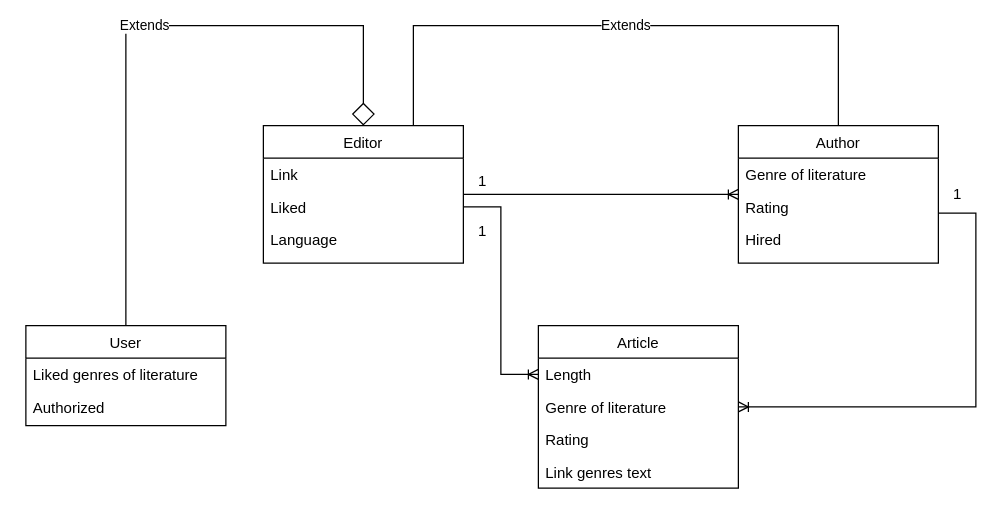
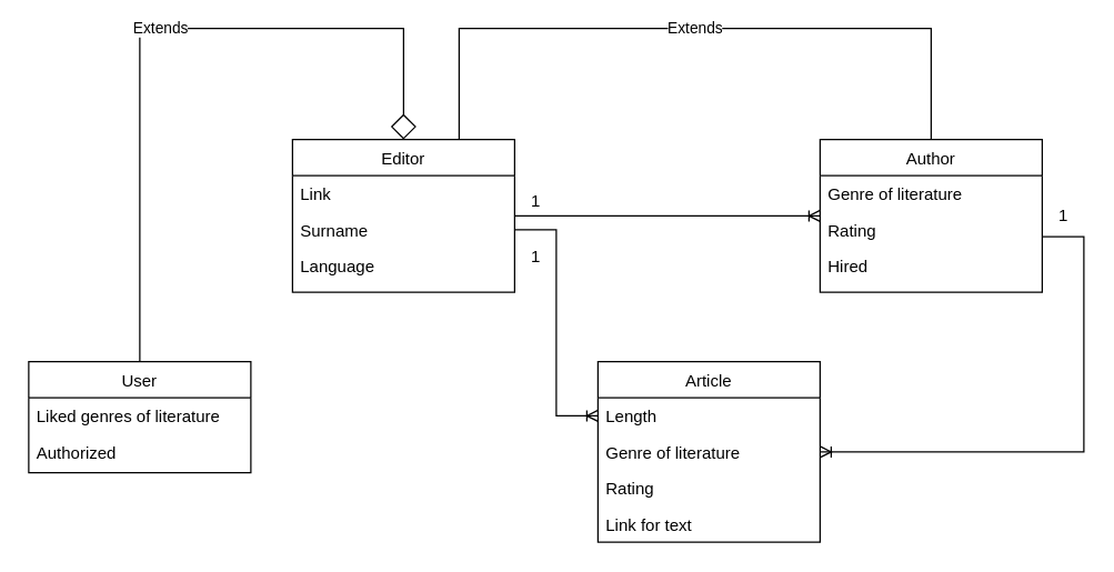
- <mxCell id="4" value="Liked" style="text;align=left;verticalAlign=top;spacingLeft=4;spacingRight=4;overflow=hidden;rotatable=0;points=[[0,0.5],[1,0.5]];portConstraint=eastwest;rounded=0;shadow=0;html=0;" parent="2" vertex="1"><mxGeometry y="52" width="160" height="26" as="geometry" /></mxCell>
+ <mxCell id="4" value="Surname" style="text;align=left;verticalAlign=top;spacingLeft=4;spacingRight=4;overflow=hidden;rotatable=0;points=[[0,0.5],[1,0.5]];portConstraint=eastwest;rounded=0;shadow=0;html=0;" parent="2" vertex="1"><mxGeometry y="52" width="160" height="26" as="geometry" /></mxCell>
- <mxCell id="17" value="Link genres text" style="text;align=left;verticalAlign=top;spacingLeft=4;spacingRight=4;overflow=hidden;rotatable=0;points=[[0,0.5],[1,0.5]];portConstraint=eastwest;rounded=0;shadow=0;html=0;" parent="13" vertex="1"><mxGeometry y="104" width="160" height="26" as="geometry" /></mxCell>
+ <mxCell id="17" value="Link for text" style="text;align=left;verticalAlign=top;spacingLeft=4;spacingRight=4;overflow=hidden;rotatable=0;points=[[0,0.5],[1,0.5]];portConstraint=eastwest;rounded=0;shadow=0;html=0;" parent="13" vertex="1"><mxGeometry y="104" width="160" height="26" as="geometry" /></mxCell>
